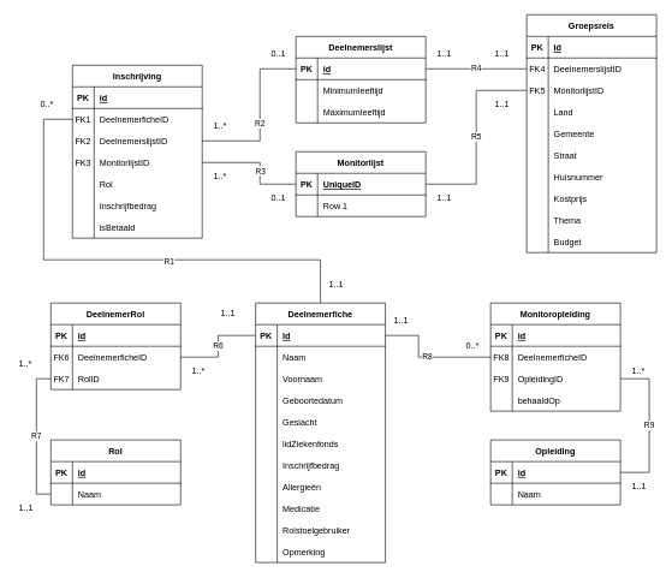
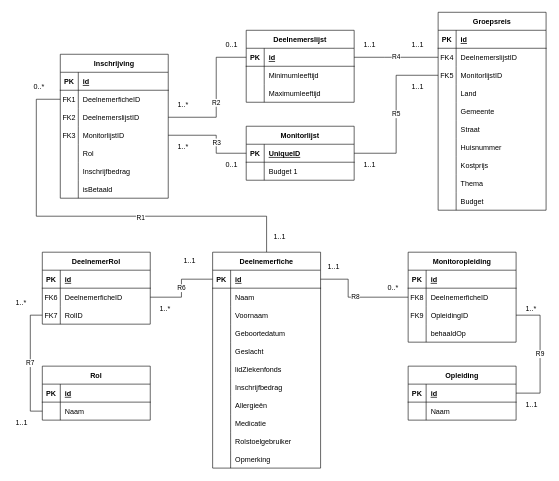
- <mxCell id="114" value="Row 1" style="shape=partialRectangle;connectable=0;fillColor=none;top=0;left=0;bottom=0;right=0;align=left;spacingLeft=6;overflow=hidden;comic=0;" parent="112" vertex="1"><mxGeometry x="30" width="150.0" height="30" as="geometry"><mxRectangle width="150.0" height="30" as="alternateBounds" /></mxGeometry></mxCell>
+ <mxCell id="114" value="Budget 1" style="shape=partialRectangle;connectable=0;fillColor=none;top=0;left=0;bottom=0;right=0;align=left;spacingLeft=6;overflow=hidden;comic=0;" parent="112" vertex="1"><mxGeometry x="30" width="150.0" height="30" as="geometry"><mxRectangle width="150.0" height="30" as="alternateBounds" /></mxGeometry></mxCell>
